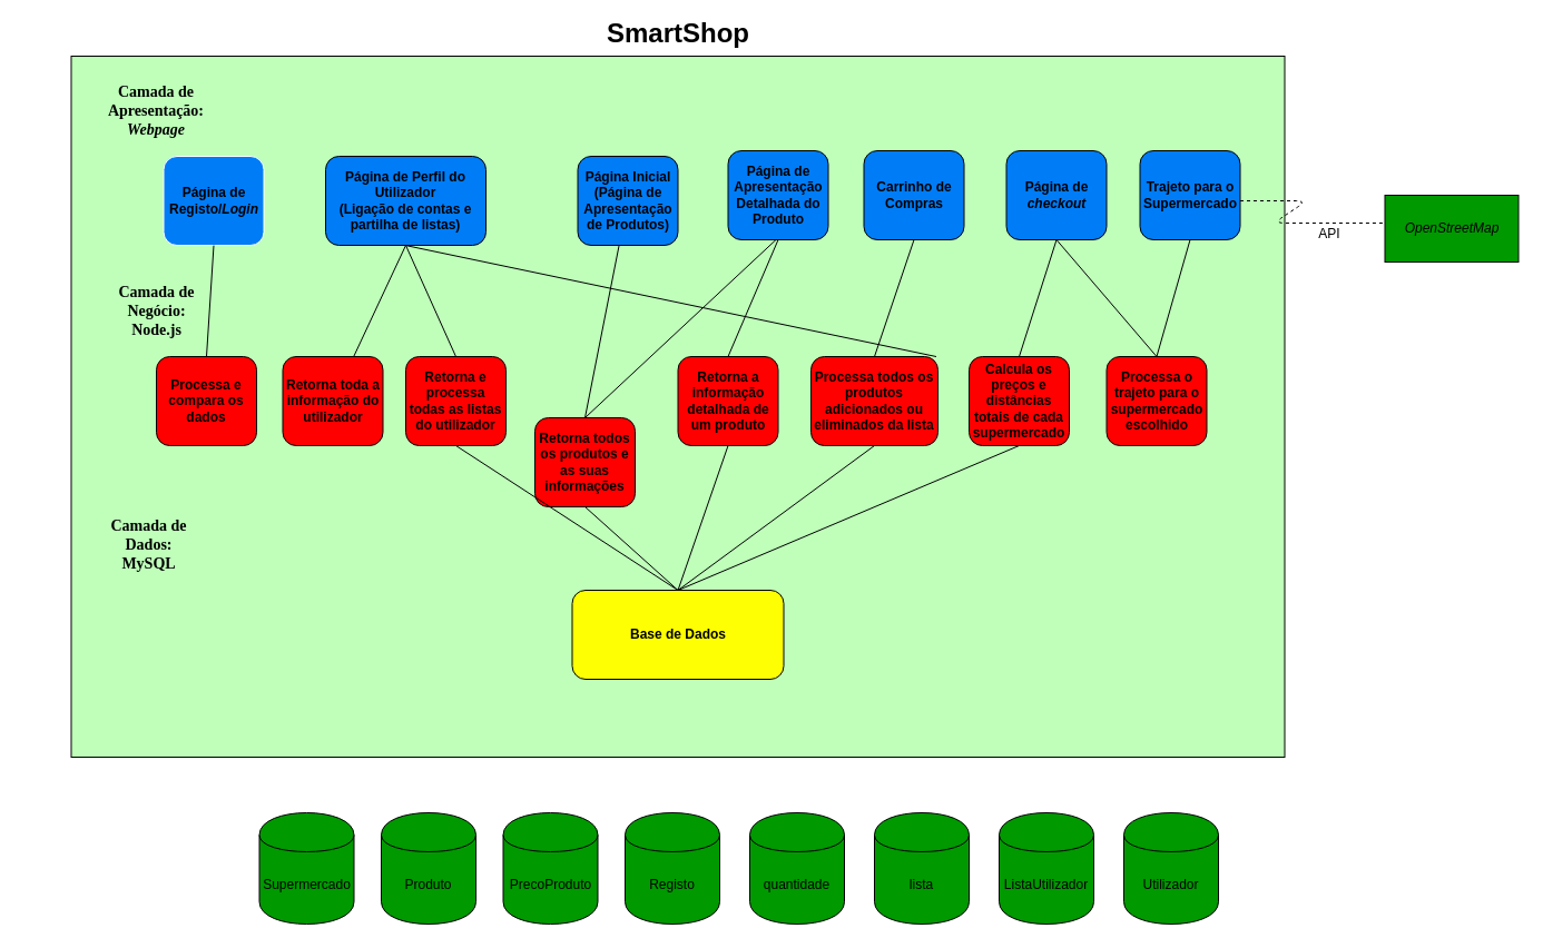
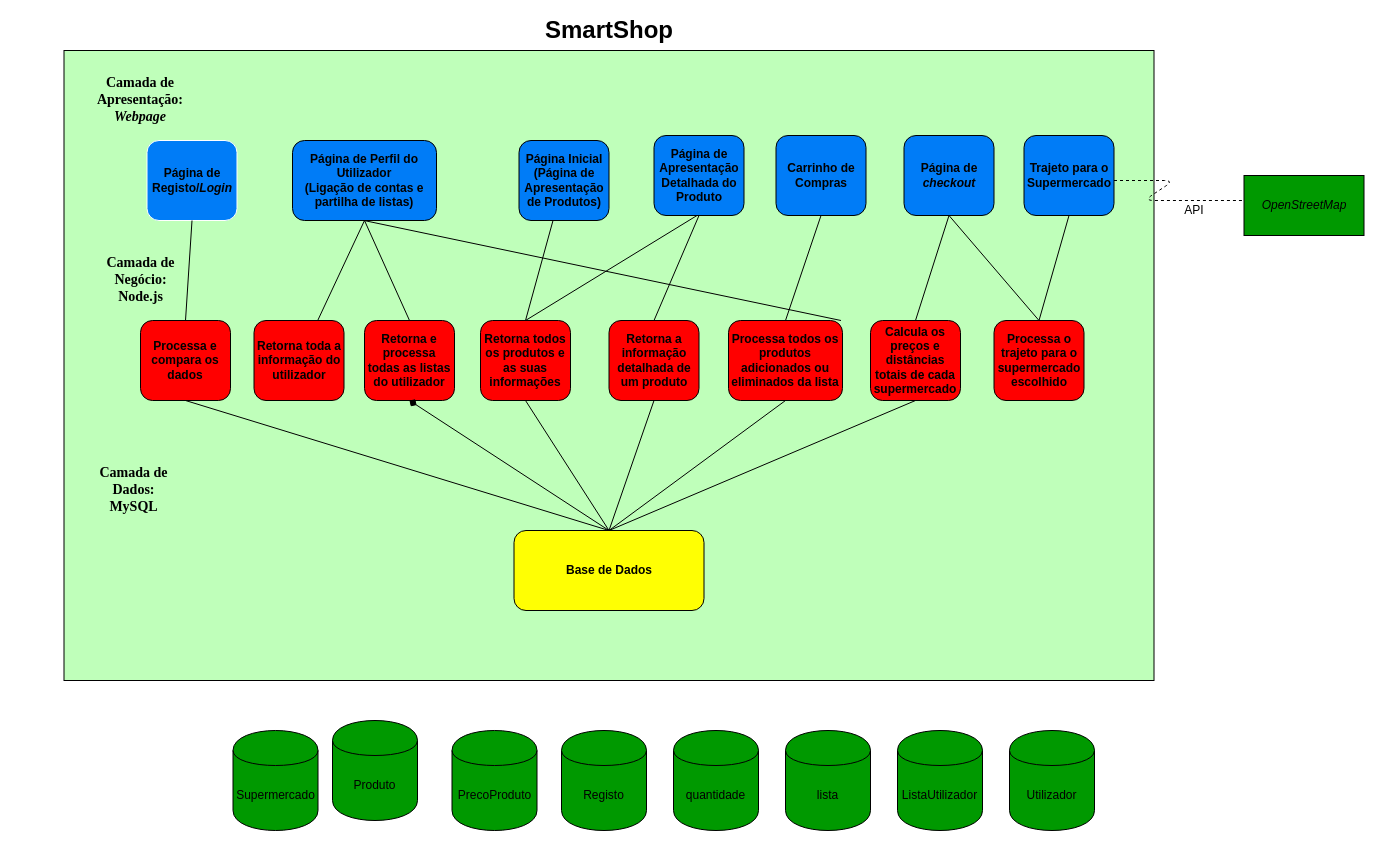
- <mxCell id="32" value="" style="endArrow=none;html=1;entryX=0.5;entryY=1;entryDx=0;entryDy=0;exitX=0.5;exitY=0;exitDx=0;exitDy=0;" edge="1" parent="1" source="29" target="14"><mxGeometry width="50" height="50" relative="1" as="geometry"><mxPoint x="603.5" y="530" as="sourcePoint" /><mxPoint x="653.5" y="480" as="targetPoint" /></mxGeometry></mxCell>
+ <mxCell id="32" value="" style="endArrow=diamond;html=1;entryX=0.5;entryY=1;entryDx=0;entryDy=0;exitX=0.5;exitY=0;exitDx=0;exitDy=0;" edge="1" parent="1" source="29" target="14"><mxGeometry width="50" height="50" relative="1" as="geometry"><mxPoint x="603.5" y="530" as="sourcePoint" /><mxPoint x="653.5" y="480" as="targetPoint" /></mxGeometry></mxCell>
- <mxCell id="17" value="&lt;b&gt;Retorna todos os produtos e as suas informações&lt;/b&gt;" style="rounded=1;whiteSpace=wrap;html=1;fillColor=#FF0000;" vertex="1" parent="1"><mxGeometry x="480" y="375" width="90" height="80" as="geometry" /></mxCell>
+ <mxCell id="17" value="&lt;b&gt;Retorna todos os produtos e as suas informações&lt;/b&gt;" style="rounded=1;whiteSpace=wrap;html=1;fillColor=#FF0000;" vertex="1" parent="1"><mxGeometry x="480" y="320" width="90" height="80" as="geometry" /></mxCell>
+ <mxCell id="31" value="" style="endArrow=none;html=1;entryX=0.5;entryY=1;entryDx=0;entryDy=0;exitX=0.5;exitY=0;exitDx=0;exitDy=0;" edge="1" parent="1" source="29" target="11"><mxGeometry width="50" height="50" relative="1" as="geometry"><mxPoint x="603.5" y="530" as="sourcePoint" /><mxPoint x="653.5" y="480" as="targetPoint" /></mxGeometry></mxCell>
- <mxCell id="41" value="Produto" style="shape=cylinder;whiteSpace=wrap;html=1;boundedLbl=1;backgroundOutline=1;fillColor=#009900;" vertex="1" parent="1"><mxGeometry x="342" y="730" width="85" height="100" as="geometry" /></mxCell>
+ <mxCell id="41" value="Produto" style="shape=cylinder;whiteSpace=wrap;html=1;boundedLbl=1;backgroundOutline=1;fillColor=#009900;" vertex="1" parent="1"><mxGeometry x="332" y="720" width="85" height="100" as="geometry" /></mxCell>
